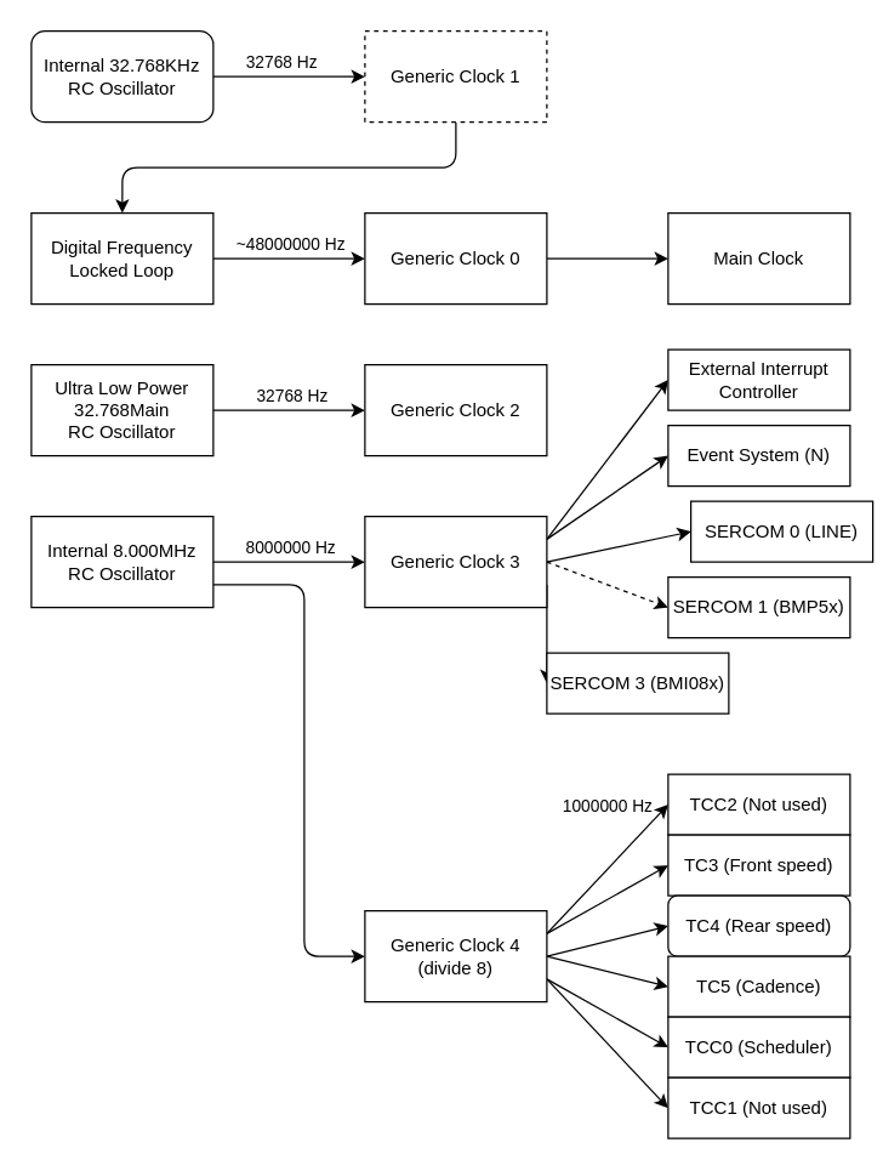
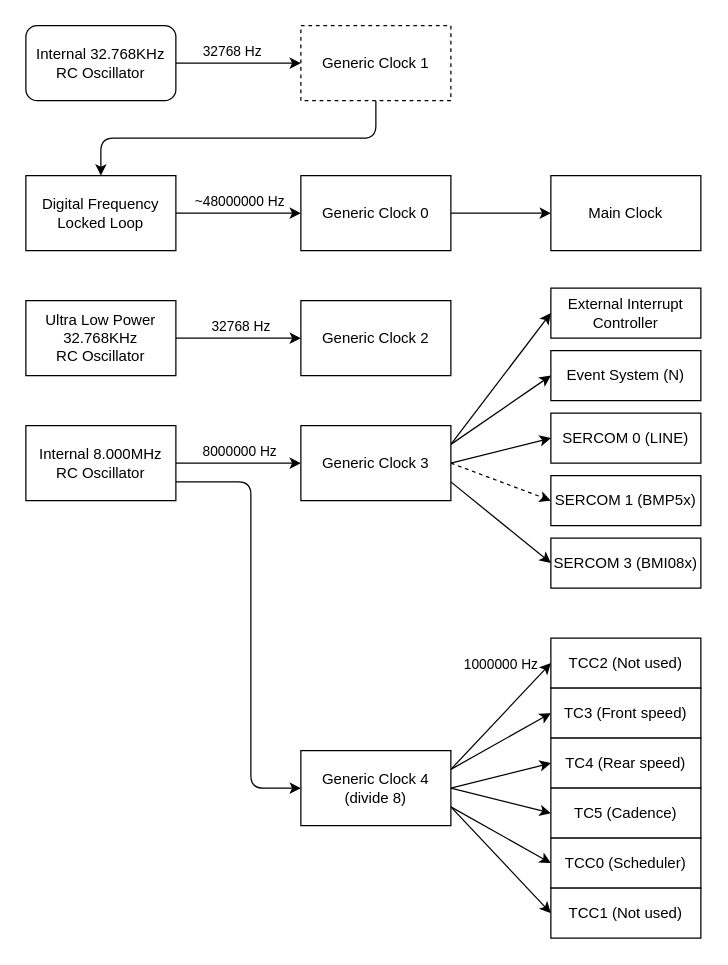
- <mxCell id="33" value="Ultra Low Power 32.768Main&lt;br&gt;RC Oscillator" style="rounded=0;whiteSpace=wrap;html=1;" parent="1" vertex="1"><mxGeometry x="20" y="240" width="120" height="60" as="geometry" /></mxCell>
+ <mxCell id="33" value="Ultra Low Power 32.768KHz&lt;br&gt;RC Oscillator" style="rounded=0;whiteSpace=wrap;html=1;" parent="1" vertex="1"><mxGeometry x="20" y="240" width="120" height="60" as="geometry" /></mxCell>
- <mxCell id="38" value="SERCOM 0 (LINE)" style="rounded=0;whiteSpace=wrap;html=1;" parent="1" vertex="1"><mxGeometry x="455" y="330" width="120" height="40" as="geometry" /></mxCell>
+ <mxCell id="38" value="SERCOM 0 (LINE)" style="rounded=0;whiteSpace=wrap;html=1;" parent="1" vertex="1"><mxGeometry x="440" y="330" width="120" height="40" as="geometry" /></mxCell>
- <mxCell id="45" value="SERCOM 3 (BMI08x)" style="rounded=0;whiteSpace=wrap;html=1;" vertex="1" parent="1"><mxGeometry x="360" y="430" width="120" height="40" as="geometry" /></mxCell>
+ <mxCell id="45" value="SERCOM 3 (BMI08x)" style="rounded=0;whiteSpace=wrap;html=1;" vertex="1" parent="1"><mxGeometry x="440" y="430" width="120" height="40" as="geometry" /></mxCell>
- <mxCell id="40" value="TC4 (Rear speed)" style="whiteSpace=wrap;html=1;rounded=1;" parent="1" vertex="1"><mxGeometry x="440" y="590" width="120" height="40" as="geometry" /></mxCell>
+ <mxCell id="40" value="TC4 (Rear speed)" style="rounded=0;whiteSpace=wrap;html=1;" parent="1" vertex="1"><mxGeometry x="440" y="590" width="120" height="40" as="geometry" /></mxCell>
